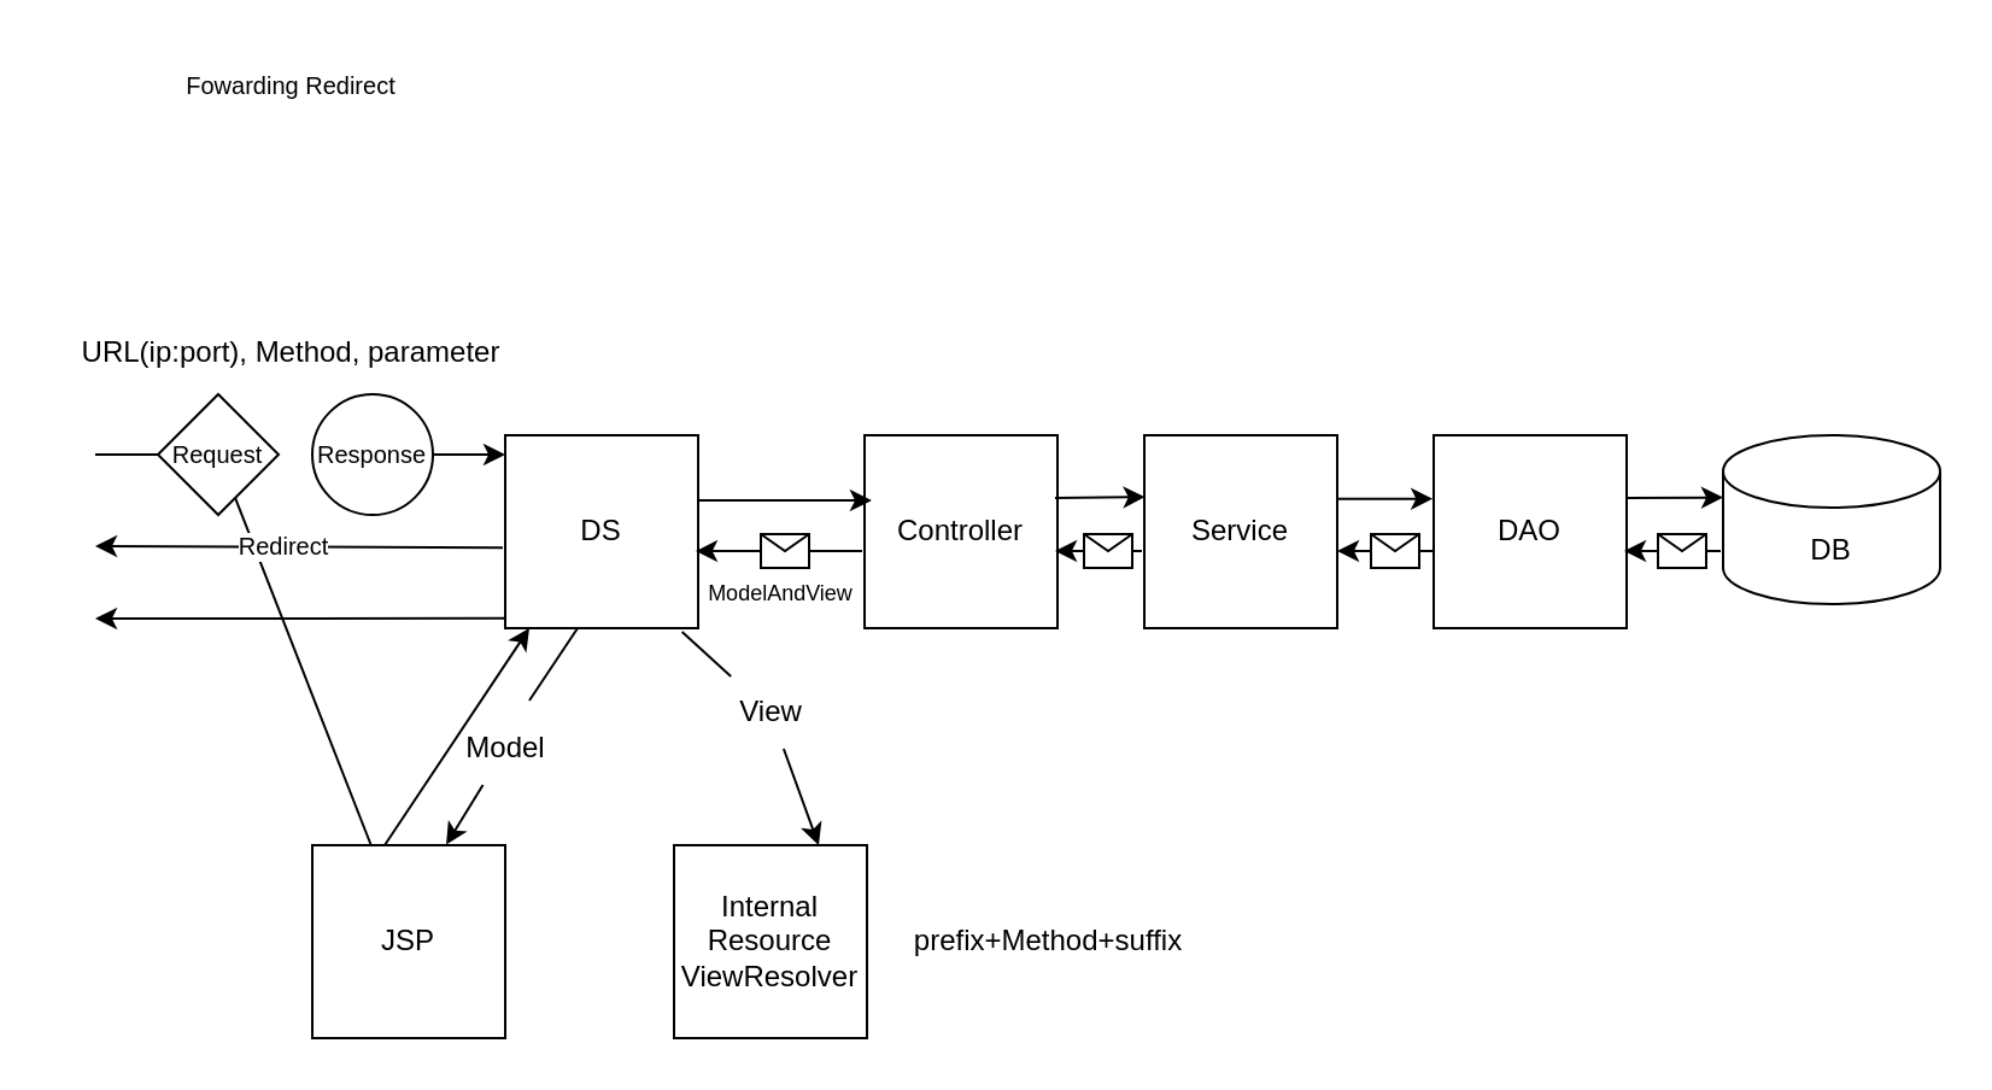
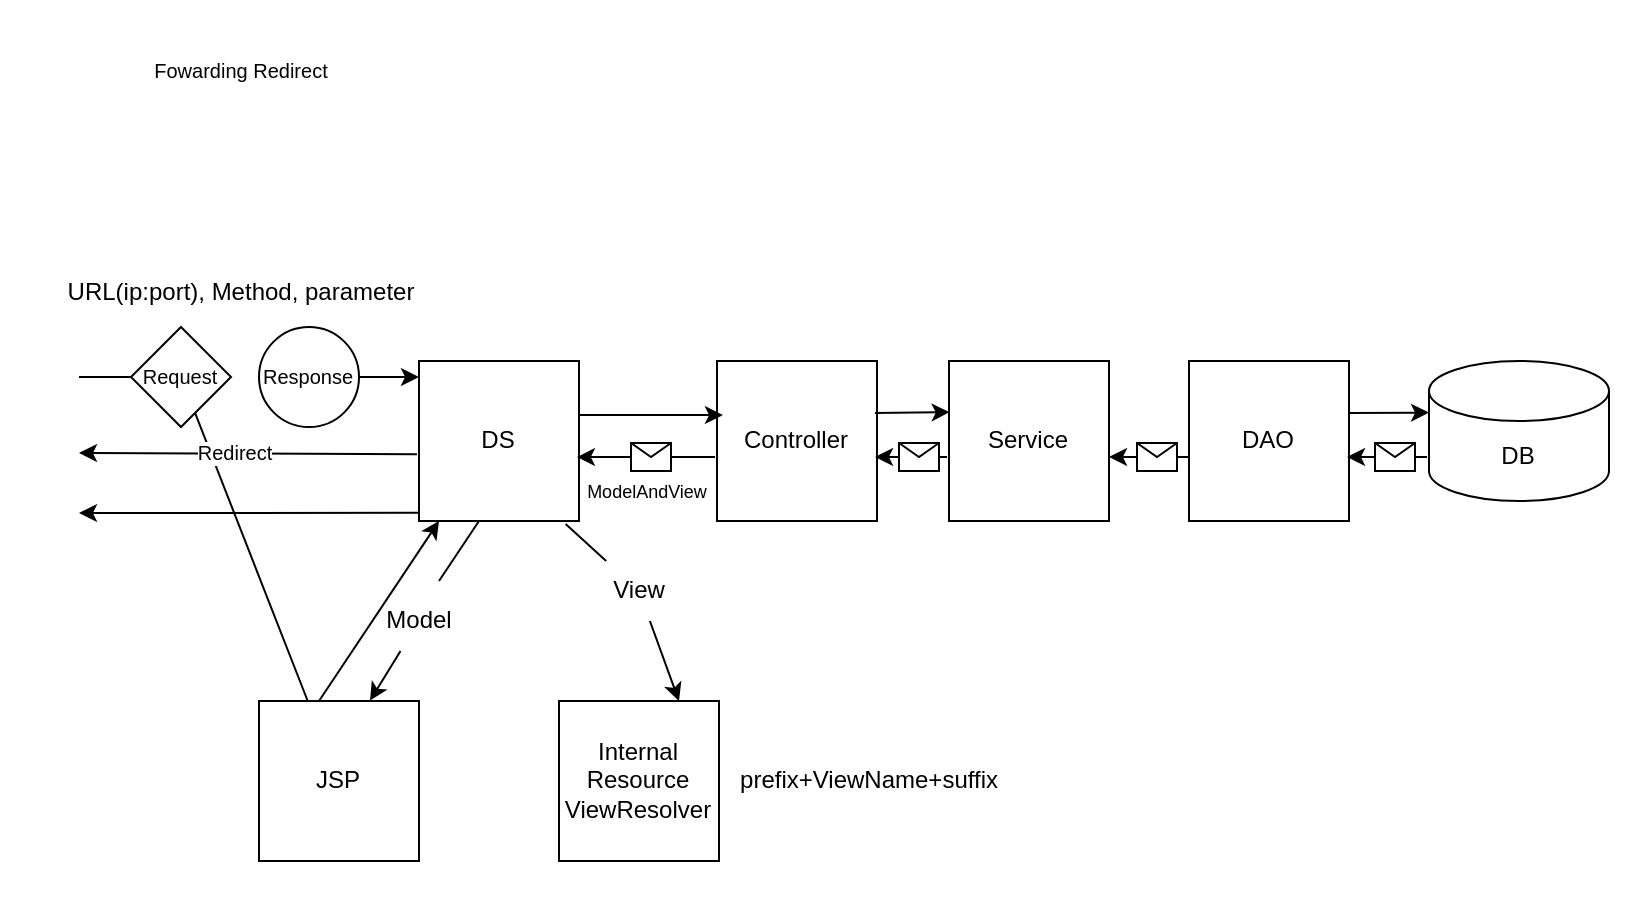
- <mxCell id="10" value="" style="endArrow=classic;html=1;rounded=0;entryX=-0.005;entryY=0.329;entryDx=0;entryDy=0;entryPerimeter=0;exitX=0.995;exitY=0.329;exitDx=0;exitDy=0;exitPerimeter=0;" edge="1" parent="1" source="4" target="3"><mxGeometry width="50" height="50" relative="1" as="geometry"><mxPoint x="565" y="205.8" as="sourcePoint" /><mxPoint x="585" y="205.8" as="targetPoint" /></mxGeometry></mxCell>
- <mxCell id="29" value="prefix+Method+suffix" style="text;html=1;align=center;verticalAlign=middle;resizable=0;points=[];autosize=1;strokeColor=none;fillColor=none;" vertex="1" parent="1"><mxGeometry x="359" y="375" width="150" height="30" as="geometry" /></mxCell>
+ <mxCell id="29" value="prefix+ViewName+suffix" style="text;html=1;align=center;verticalAlign=middle;resizable=0;points=[];autosize=1;strokeColor=none;fillColor=none;" vertex="1" parent="1"><mxGeometry x="359" y="375" width="150" height="30" as="geometry" /></mxCell>
